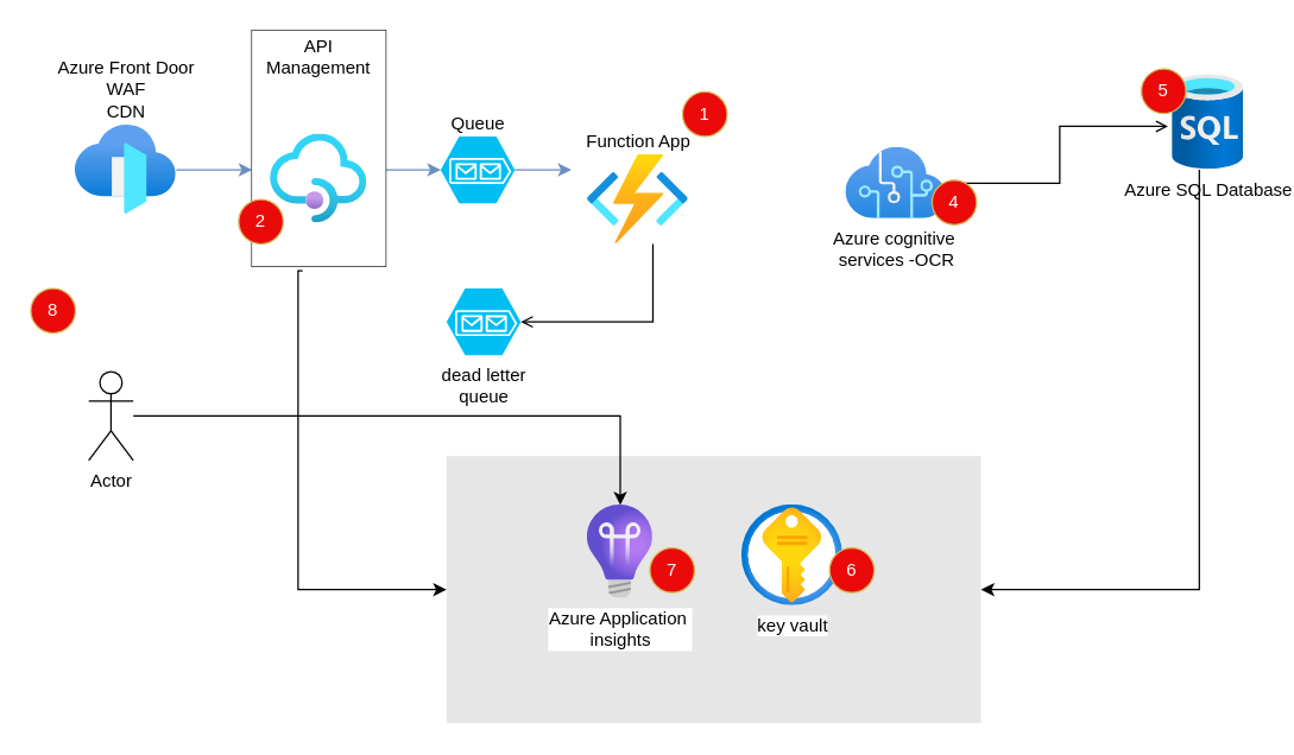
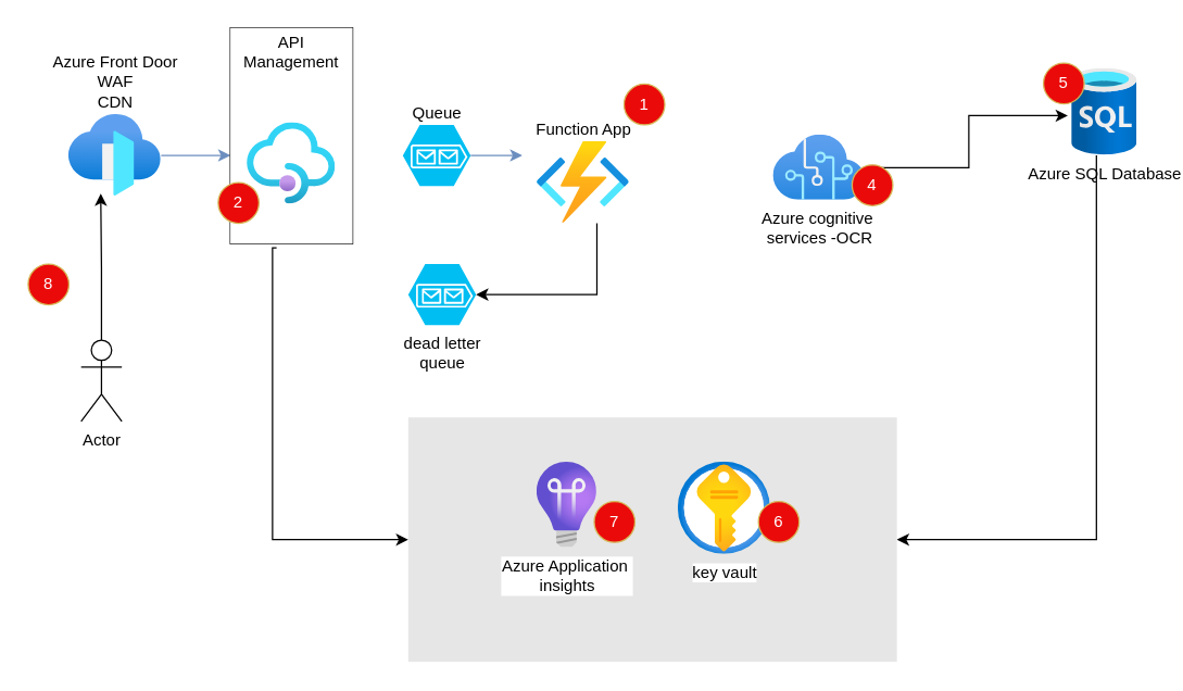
- <mxCell id="23" style="edgeStyle=orthogonalEdgeStyle;rounded=0;orthogonalLoop=1;jettySize=auto;html=1;entryX=-0.064;entryY=0.542;entryDx=0;entryDy=0;entryPerimeter=0;endArrow=open;" edge="1" parent="1" source="16" target="22"><mxGeometry relative="1" as="geometry" /></mxCell>
+ <mxCell id="23" style="edgeStyle=orthogonalEdgeStyle;rounded=0;orthogonalLoop=1;jettySize=auto;html=1;entryX=-0.064;entryY=0.542;entryDx=0;entryDy=0;entryPerimeter=0;" edge="1" parent="1" source="16" target="22"><mxGeometry relative="1" as="geometry" /></mxCell>
- <mxCell id="5" style="edgeStyle=orthogonalEdgeStyle;rounded=0;orthogonalLoop=1;jettySize=auto;html=1;fillColor=#dae8fc;strokeColor=#6c8ebf;labelBackgroundColor=none;" edge="1" parent="1" source="12" target="7"><mxGeometry relative="1" as="geometry"><Array as="points"><mxPoint x="269" y="114" /><mxPoint x="269" y="114" /></Array></mxGeometry></mxCell>
- <mxCell id="18" style="edgeStyle=orthogonalEdgeStyle;rounded=0;orthogonalLoop=1;jettySize=auto;html=1;entryX=1;entryY=0.5;entryDx=0;entryDy=0;entryPerimeter=0;endArrow=open;" edge="1" parent="1" source="10" target="17"><mxGeometry relative="1" as="geometry"><Array as="points"><mxPoint x="439" y="217" /></Array></mxGeometry></mxCell>
+ <mxCell id="18" style="edgeStyle=orthogonalEdgeStyle;rounded=0;orthogonalLoop=1;jettySize=auto;html=1;entryX=1;entryY=0.5;entryDx=0;entryDy=0;entryPerimeter=0;" edge="1" parent="1" source="10" target="17"><mxGeometry relative="1" as="geometry"><Array as="points"><mxPoint x="439" y="217" /></Array></mxGeometry></mxCell>
- <mxCell id="20" style="edgeStyle=orthogonalEdgeStyle;rounded=0;orthogonalLoop=1;jettySize=auto;html=1;" edge="1" parent="1" source="19" target="25"><mxGeometry relative="1" as="geometry" /></mxCell>
+ <mxCell id="20" style="edgeStyle=orthogonalEdgeStyle;rounded=0;orthogonalLoop=1;jettySize=auto;html=1;entryX=0.345;entryY=0.969;entryDx=0;entryDy=0;entryPerimeter=0;" edge="1" parent="1" source="19" target="4"><mxGeometry relative="1" as="geometry" /></mxCell>
